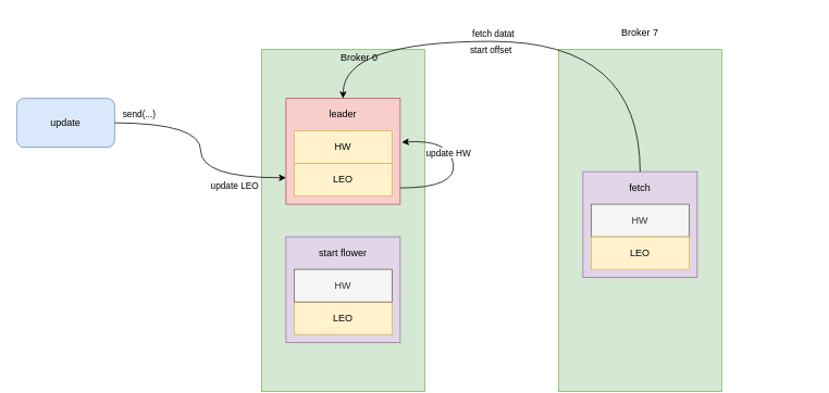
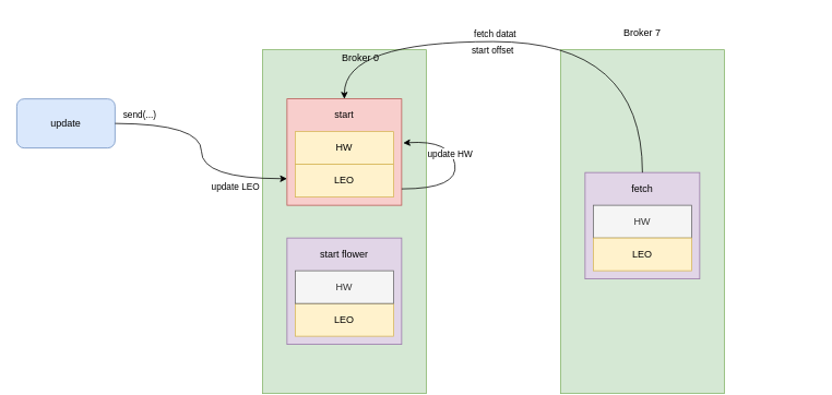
- <mxCell id="7" value="leader" style="text;html=1;strokeColor=none;fillColor=none;align=center;verticalAlign=middle;whiteSpace=wrap;rounded=0;" vertex="1" parent="1"><mxGeometry x="365" y="120" width="110" height="40" as="geometry" /></mxCell>
+ <mxCell id="7" value="start" style="text;html=1;strokeColor=none;fillColor=none;align=center;verticalAlign=middle;whiteSpace=wrap;rounded=0;" vertex="1" parent="1"><mxGeometry x="365" y="120" width="110" height="40" as="geometry" /></mxCell>
